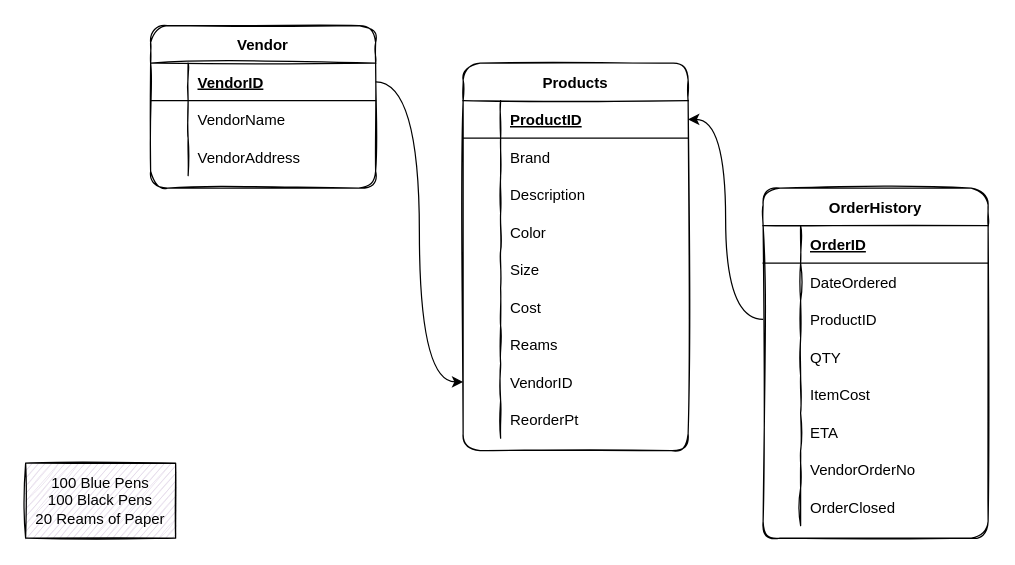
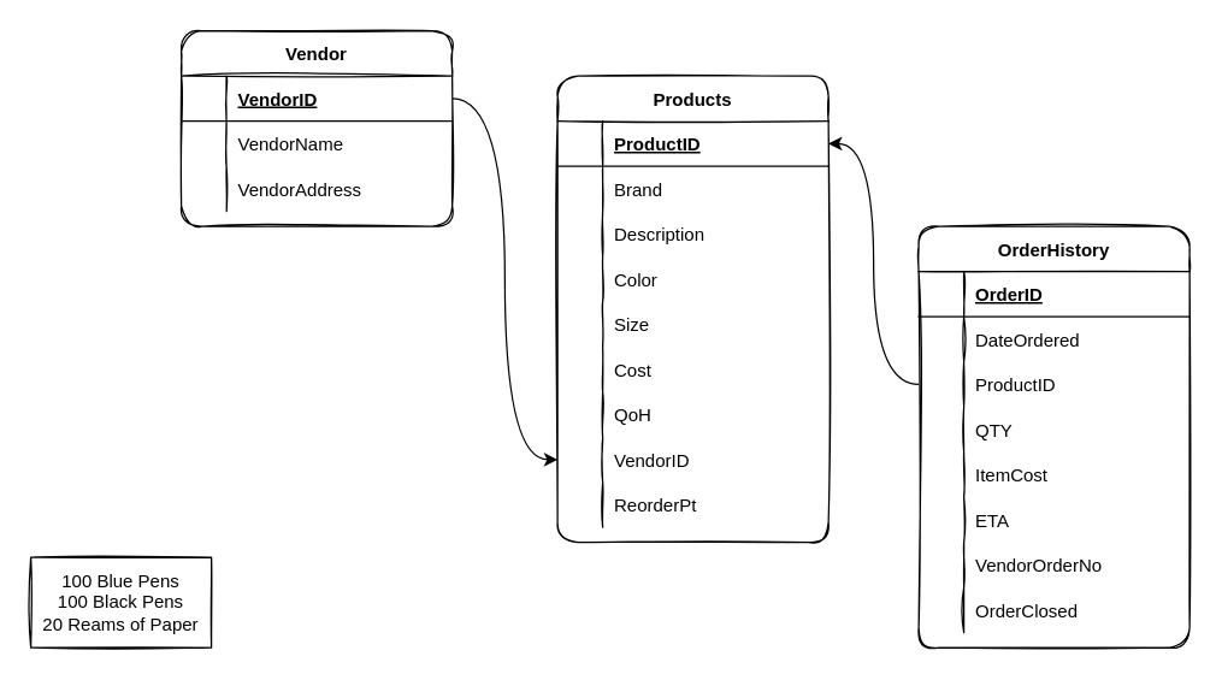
- <mxCell id="33" value="Reams" style="shape=partialRectangle;connectable=0;fillColor=none;top=0;left=0;bottom=0;right=0;align=left;spacingLeft=6;overflow=hidden;" vertex="1" parent="31"><mxGeometry x="30" width="150" height="30" as="geometry"><mxRectangle width="150" height="30" as="alternateBounds" /></mxGeometry></mxCell>
+ <mxCell id="33" value="QoH" style="shape=partialRectangle;connectable=0;fillColor=none;top=0;left=0;bottom=0;right=0;align=left;spacingLeft=6;overflow=hidden;" vertex="1" parent="31"><mxGeometry x="30" width="150" height="30" as="geometry"><mxRectangle width="150" height="30" as="alternateBounds" /></mxGeometry></mxCell>
- <mxCell id="67" value="100 Blue Pens&lt;br&gt;100 Black Pens&lt;br&gt;20 Reams of Paper" style="rounded=0;whiteSpace=wrap;html=1;sketch=1;fillColor=#e1d5e7;" vertex="1" parent="1"><mxGeometry x="20" y="370" width="120" height="60" as="geometry" /></mxCell>
+ <mxCell id="67" value="100 Blue Pens&lt;br&gt;100 Black Pens&lt;br&gt;20 Reams of Paper" style="rounded=0;whiteSpace=wrap;html=1;sketch=1;" vertex="1" parent="1"><mxGeometry x="20" y="370" width="120" height="60" as="geometry" /></mxCell>
